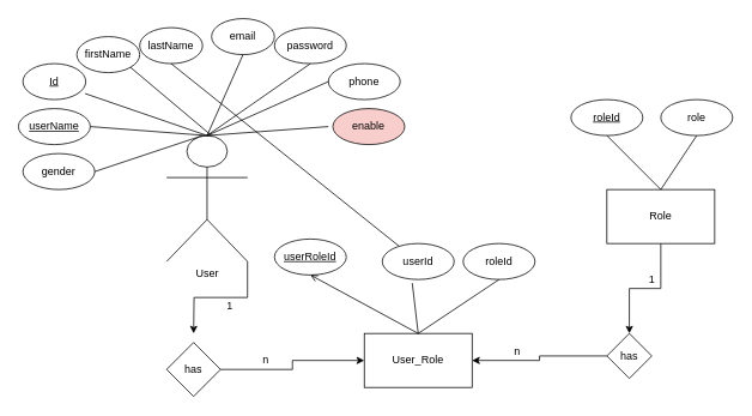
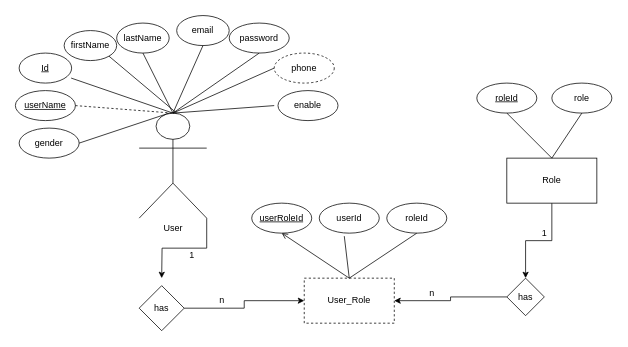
- <mxCell id="9" value="phone" style="ellipse;whiteSpace=wrap;html=1;" vertex="1" parent="1"><mxGeometry x="365" y="70" width="80" height="40" as="geometry" /></mxCell>
+ <mxCell id="9" value="phone" style="ellipse;whiteSpace=wrap;html=1;dashed=1;" vertex="1" parent="1"><mxGeometry x="365" y="70" width="80" height="40" as="geometry" /></mxCell>
- <mxCell id="10" value="enable" style="ellipse;whiteSpace=wrap;html=1;fillColor=#f8cecc;" vertex="1" parent="1"><mxGeometry x="370" y="120" width="80" height="40" as="geometry" /></mxCell>
+ <mxCell id="10" value="enable" style="ellipse;whiteSpace=wrap;html=1;" vertex="1" parent="1"><mxGeometry x="370" y="120" width="80" height="40" as="geometry" /></mxCell>
- <mxCell id="20" value="" style="endArrow=none;html=1;rounded=0;exitX=1;exitY=0.5;exitDx=0;exitDy=0;entryX=0.5;entryY=0;entryDx=0;entryDy=0;entryPerimeter=0;" edge="1" parent="1" source="11" target="3"><mxGeometry width="50" height="50" relative="1" as="geometry"><mxPoint x="260" y="140" as="sourcePoint" /><mxPoint x="300" y="220" as="targetPoint" /></mxGeometry></mxCell>
+ <mxCell id="20" value="" style="endArrow=none;html=1;rounded=0;exitX=1;exitY=0.5;exitDx=0;exitDy=0;entryX=0.5;entryY=0;entryDx=0;entryDy=0;entryPerimeter=0;dashed=1;" edge="1" parent="1" source="11" target="3"><mxGeometry width="50" height="50" relative="1" as="geometry"><mxPoint x="260" y="140" as="sourcePoint" /><mxPoint x="300" y="220" as="targetPoint" /></mxGeometry></mxCell>
- <mxCell id="13" value="" style="endArrow=none;html=1;rounded=0;exitX=0.5;exitY=1;exitDx=0;exitDy=0;" edge="1" parent="1" source="6" target="30"><mxGeometry width="50" height="50" relative="1" as="geometry"><mxPoint x="405" y="280" as="sourcePoint" /><mxPoint x="455" y="230" as="targetPoint" /></mxGeometry></mxCell>
+ <mxCell id="13" value="" style="endArrow=none;html=1;rounded=0;exitX=0.5;exitY=1;exitDx=0;exitDy=0;entryX=0.5;entryY=0;entryDx=0;entryDy=0;entryPerimeter=0;" edge="1" parent="1" source="6" target="3"><mxGeometry width="50" height="50" relative="1" as="geometry"><mxPoint x="405" y="280" as="sourcePoint" /><mxPoint x="455" y="230" as="targetPoint" /></mxGeometry></mxCell>
- <mxCell id="31" value="&lt;u&gt;userRoleId&lt;/u&gt;" style="ellipse;whiteSpace=wrap;html=1;" vertex="1" parent="1"><mxGeometry x="305" y="265" width="80" height="40" as="geometry" /></mxCell>
+ <mxCell id="31" value="&lt;u&gt;userRoleId&lt;/u&gt;" style="ellipse;whiteSpace=wrap;html=1;" vertex="1" parent="1"><mxGeometry x="335" y="270" width="80" height="40" as="geometry" /></mxCell>
- <mxCell id="28" value="User_Role" style="rounded=0;whiteSpace=wrap;html=1;" vertex="1" parent="1"><mxGeometry x="405" y="370" width="120" height="60" as="geometry" /></mxCell>
+ <mxCell id="28" value="User_Role" style="rounded=0;whiteSpace=wrap;html=1;dashed=1;" vertex="1" parent="1"><mxGeometry x="405" y="370" width="120" height="60" as="geometry" /></mxCell>
